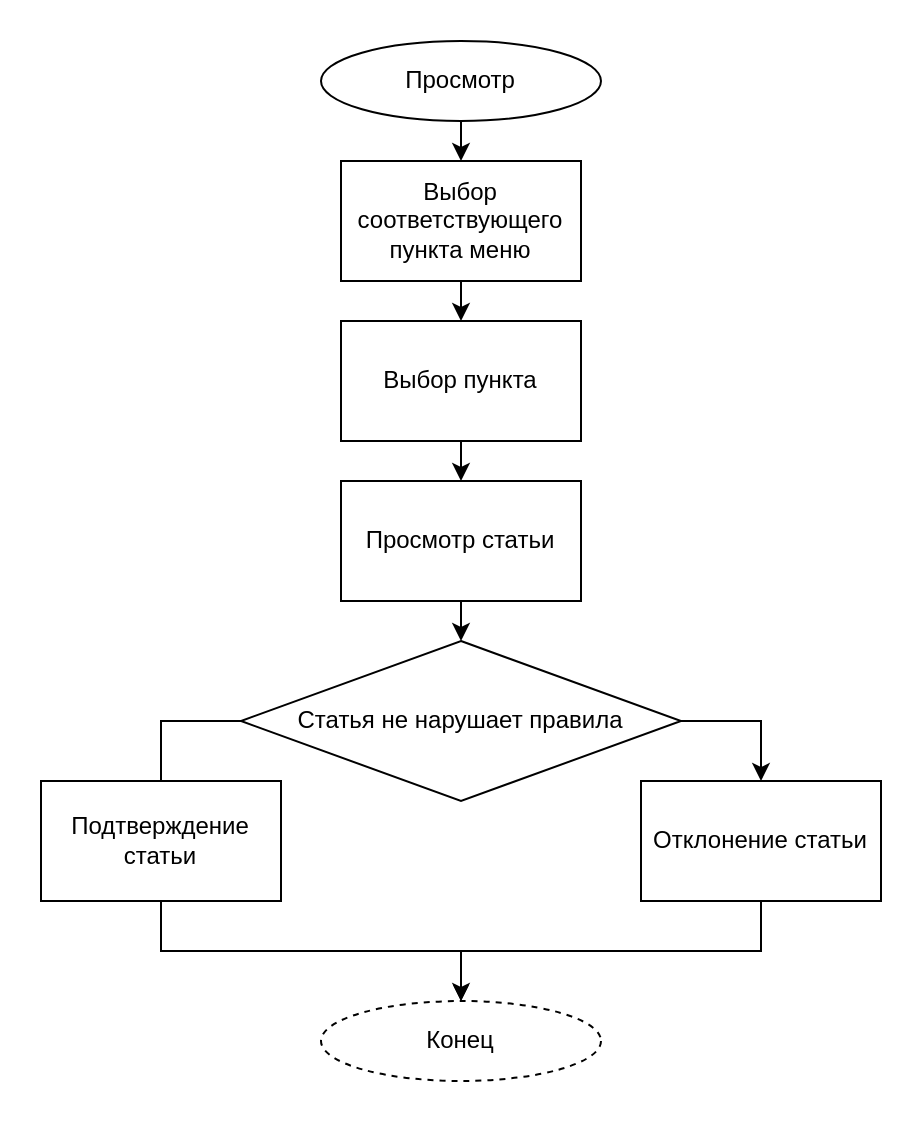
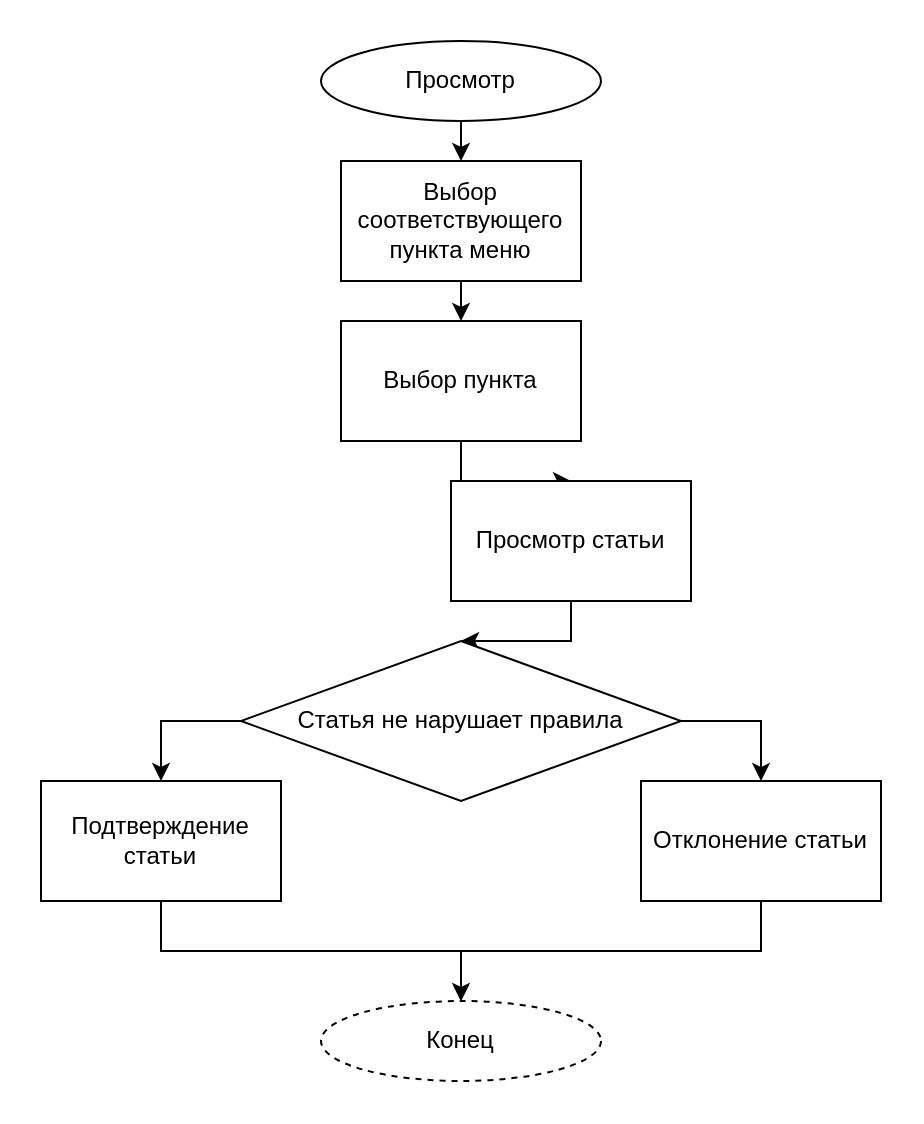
- <mxCell id="9" value="Просмотр статьи" style="rounded=0;whiteSpace=wrap;html=1;" vertex="1" parent="1"><mxGeometry x="170" y="240" width="120" height="60" as="geometry" /></mxCell>
+ <mxCell id="9" value="Просмотр статьи" style="rounded=0;whiteSpace=wrap;html=1;" vertex="1" parent="1"><mxGeometry x="225" y="240" width="120" height="60" as="geometry" /></mxCell>
- <mxCell id="14" style="edgeStyle=orthogonalEdgeStyle;rounded=0;orthogonalLoop=1;jettySize=auto;html=1;exitX=0;exitY=0.5;exitDx=0;exitDy=0;entryX=0.5;entryY=0;entryDx=0;entryDy=0;endArrow=none;" edge="1" parent="1" source="16" target="11"><mxGeometry relative="1" as="geometry" /></mxCell>
+ <mxCell id="14" style="edgeStyle=orthogonalEdgeStyle;rounded=0;orthogonalLoop=1;jettySize=auto;html=1;exitX=0;exitY=0.5;exitDx=0;exitDy=0;entryX=0.5;entryY=0;entryDx=0;entryDy=0;" edge="1" parent="1" source="16" target="11"><mxGeometry relative="1" as="geometry" /></mxCell>
